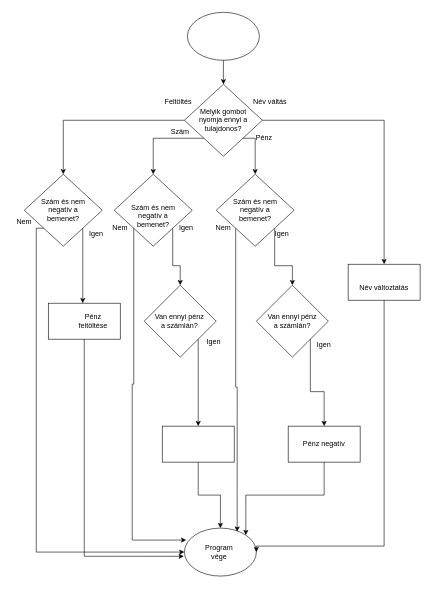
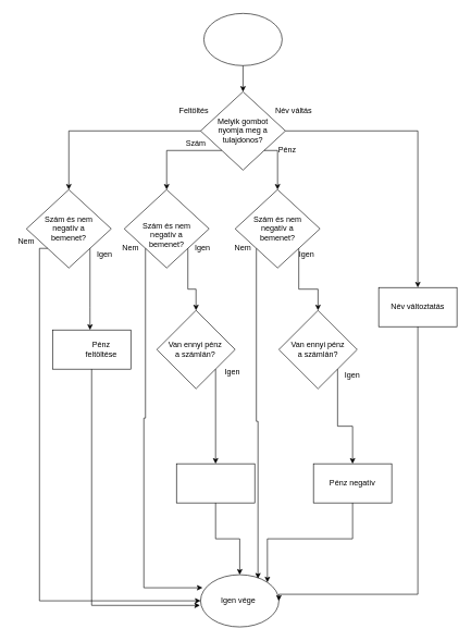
- <mxCell id="9" value="Melyik gombot nyomja ennyi a tulajdonos?" style="text;html=1;strokeColor=none;fillColor=none;align=center;verticalAlign=middle;whiteSpace=wrap;rounded=0;" vertex="1" parent="1"><mxGeometry x="317" y="160" width="110" height="80" as="geometry" /></mxCell>
+ <mxCell id="9" value="Melyik gombot nyomja meg a tulajdonos?" style="text;html=1;strokeColor=none;fillColor=none;align=center;verticalAlign=middle;whiteSpace=wrap;rounded=0;" vertex="1" parent="1"><mxGeometry x="317" y="160" width="110" height="80" as="geometry" /></mxCell>
- <mxCell id="28" value="Név változtatás" style="text;html=1;strokeColor=none;fillColor=none;align=center;verticalAlign=middle;whiteSpace=wrap;rounded=0;" vertex="1" parent="1"><mxGeometry x="595" y="470" width="90" height="20" as="geometry" /></mxCell>
+ <mxCell id="28" value="Név változtatás" style="text;html=1;strokeColor=none;fillColor=none;align=center;verticalAlign=middle;whiteSpace=wrap;rounded=0;" vertex="1" parent="1"><mxGeometry x="595" y="460" width="90" height="20" as="geometry" /></mxCell>
- <mxCell id="49" value="Program vége" style="text;html=1;strokeColor=none;fillColor=none;align=center;verticalAlign=middle;whiteSpace=wrap;rounded=0;" vertex="1" parent="1"><mxGeometry x="330" y="910" width="70" height="20" as="geometry" /></mxCell>
+ <mxCell id="49" value="Igen vége" style="text;html=1;strokeColor=none;fillColor=none;align=center;verticalAlign=middle;whiteSpace=wrap;rounded=0;" vertex="1" parent="1"><mxGeometry x="330" y="910" width="70" height="20" as="geometry" /></mxCell>
